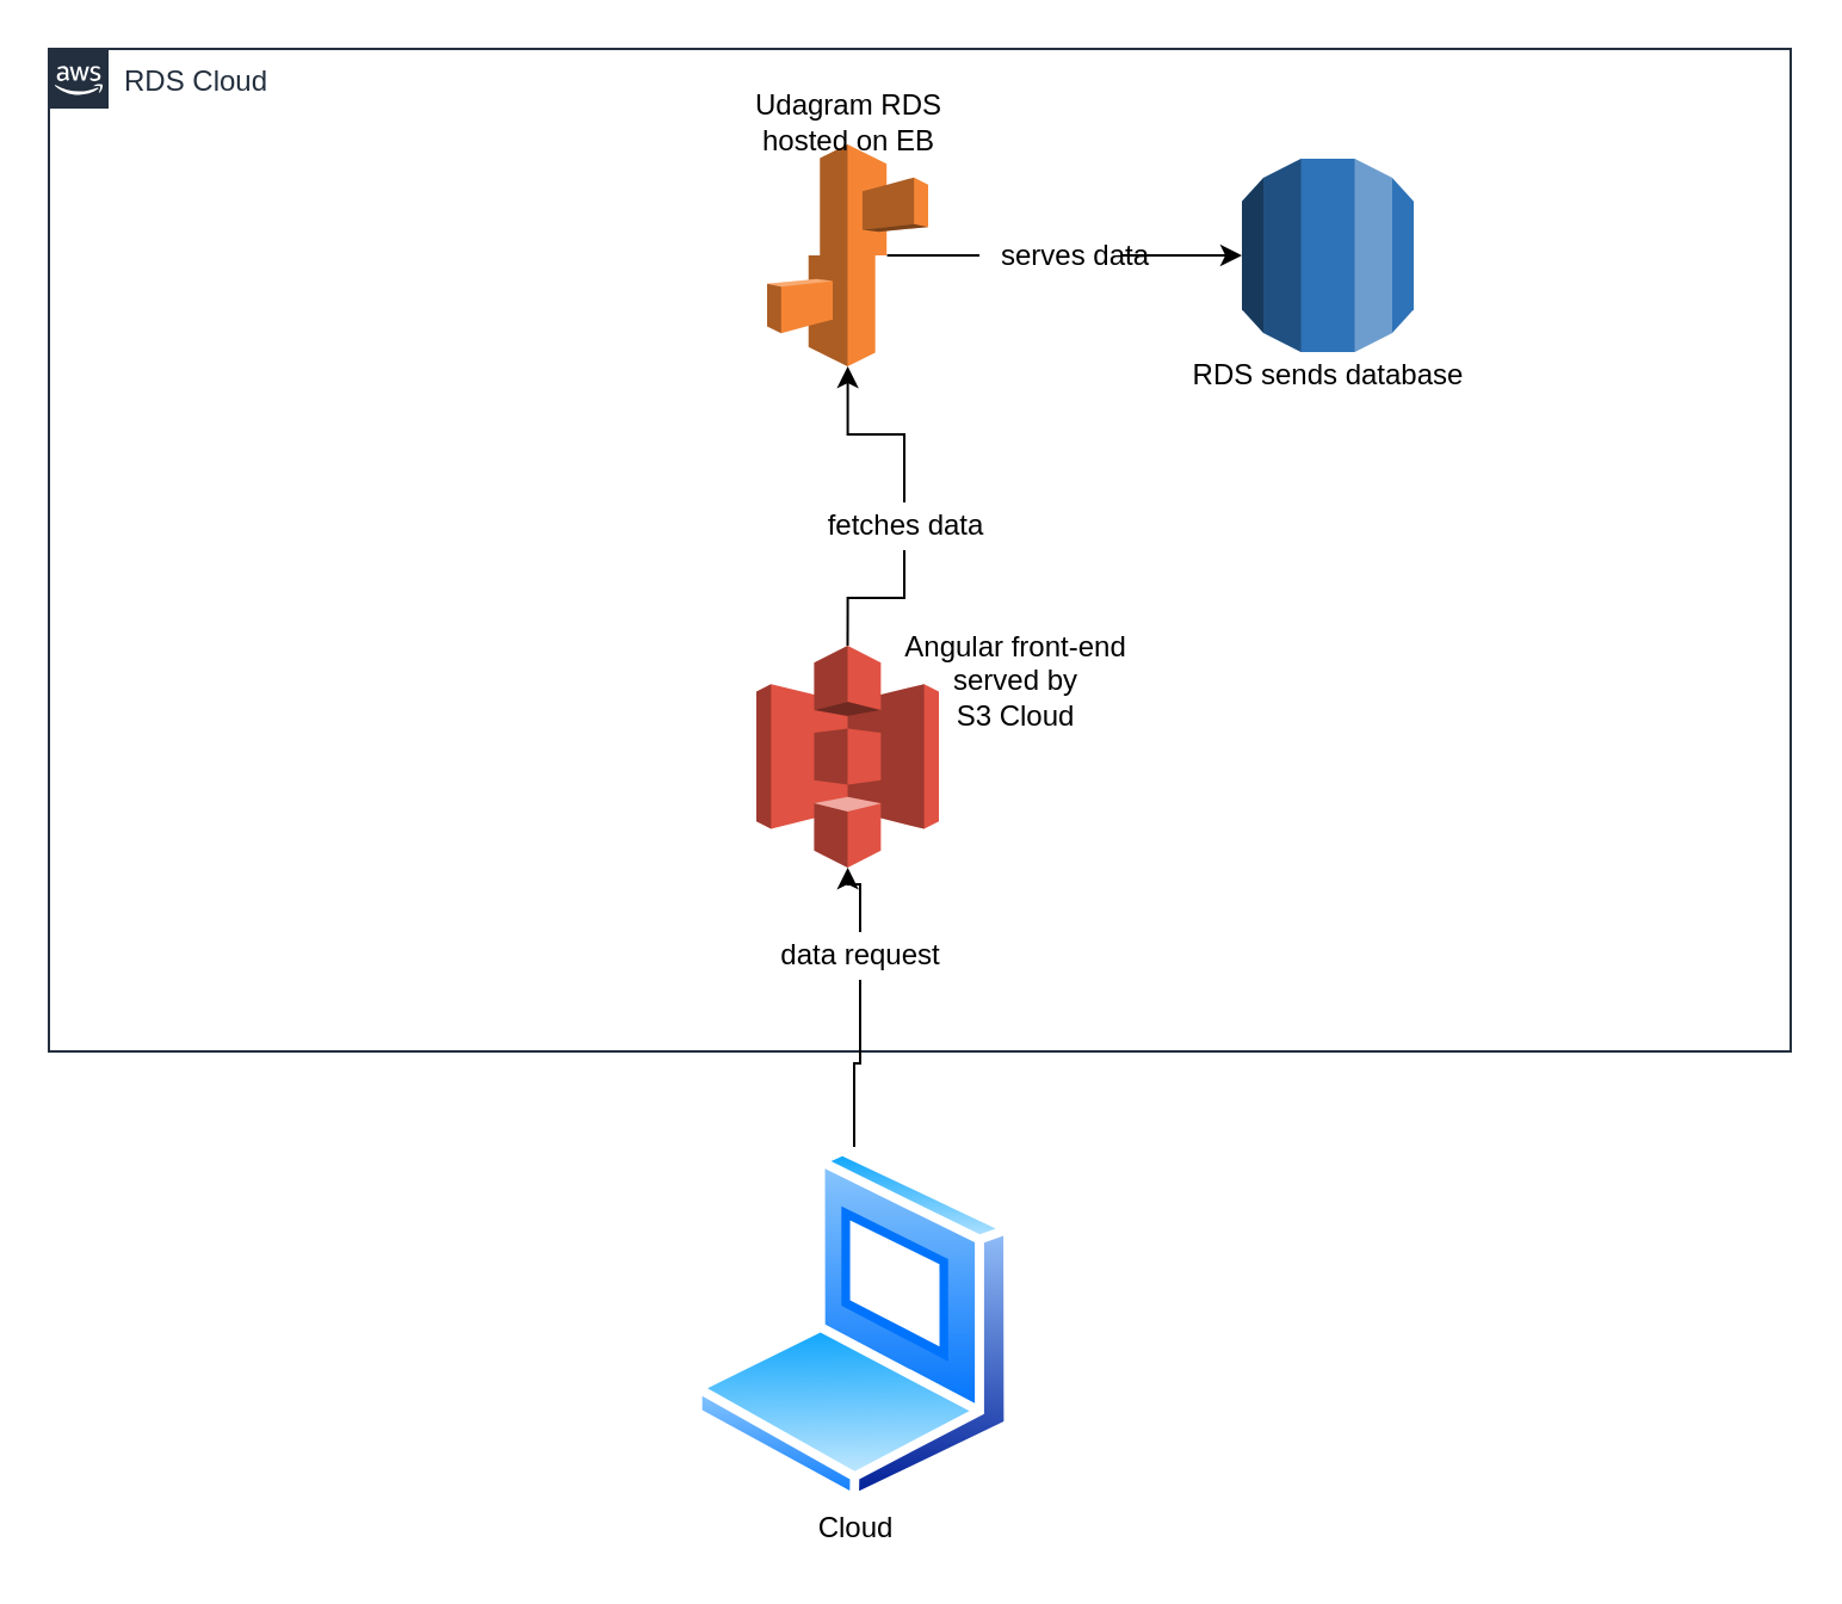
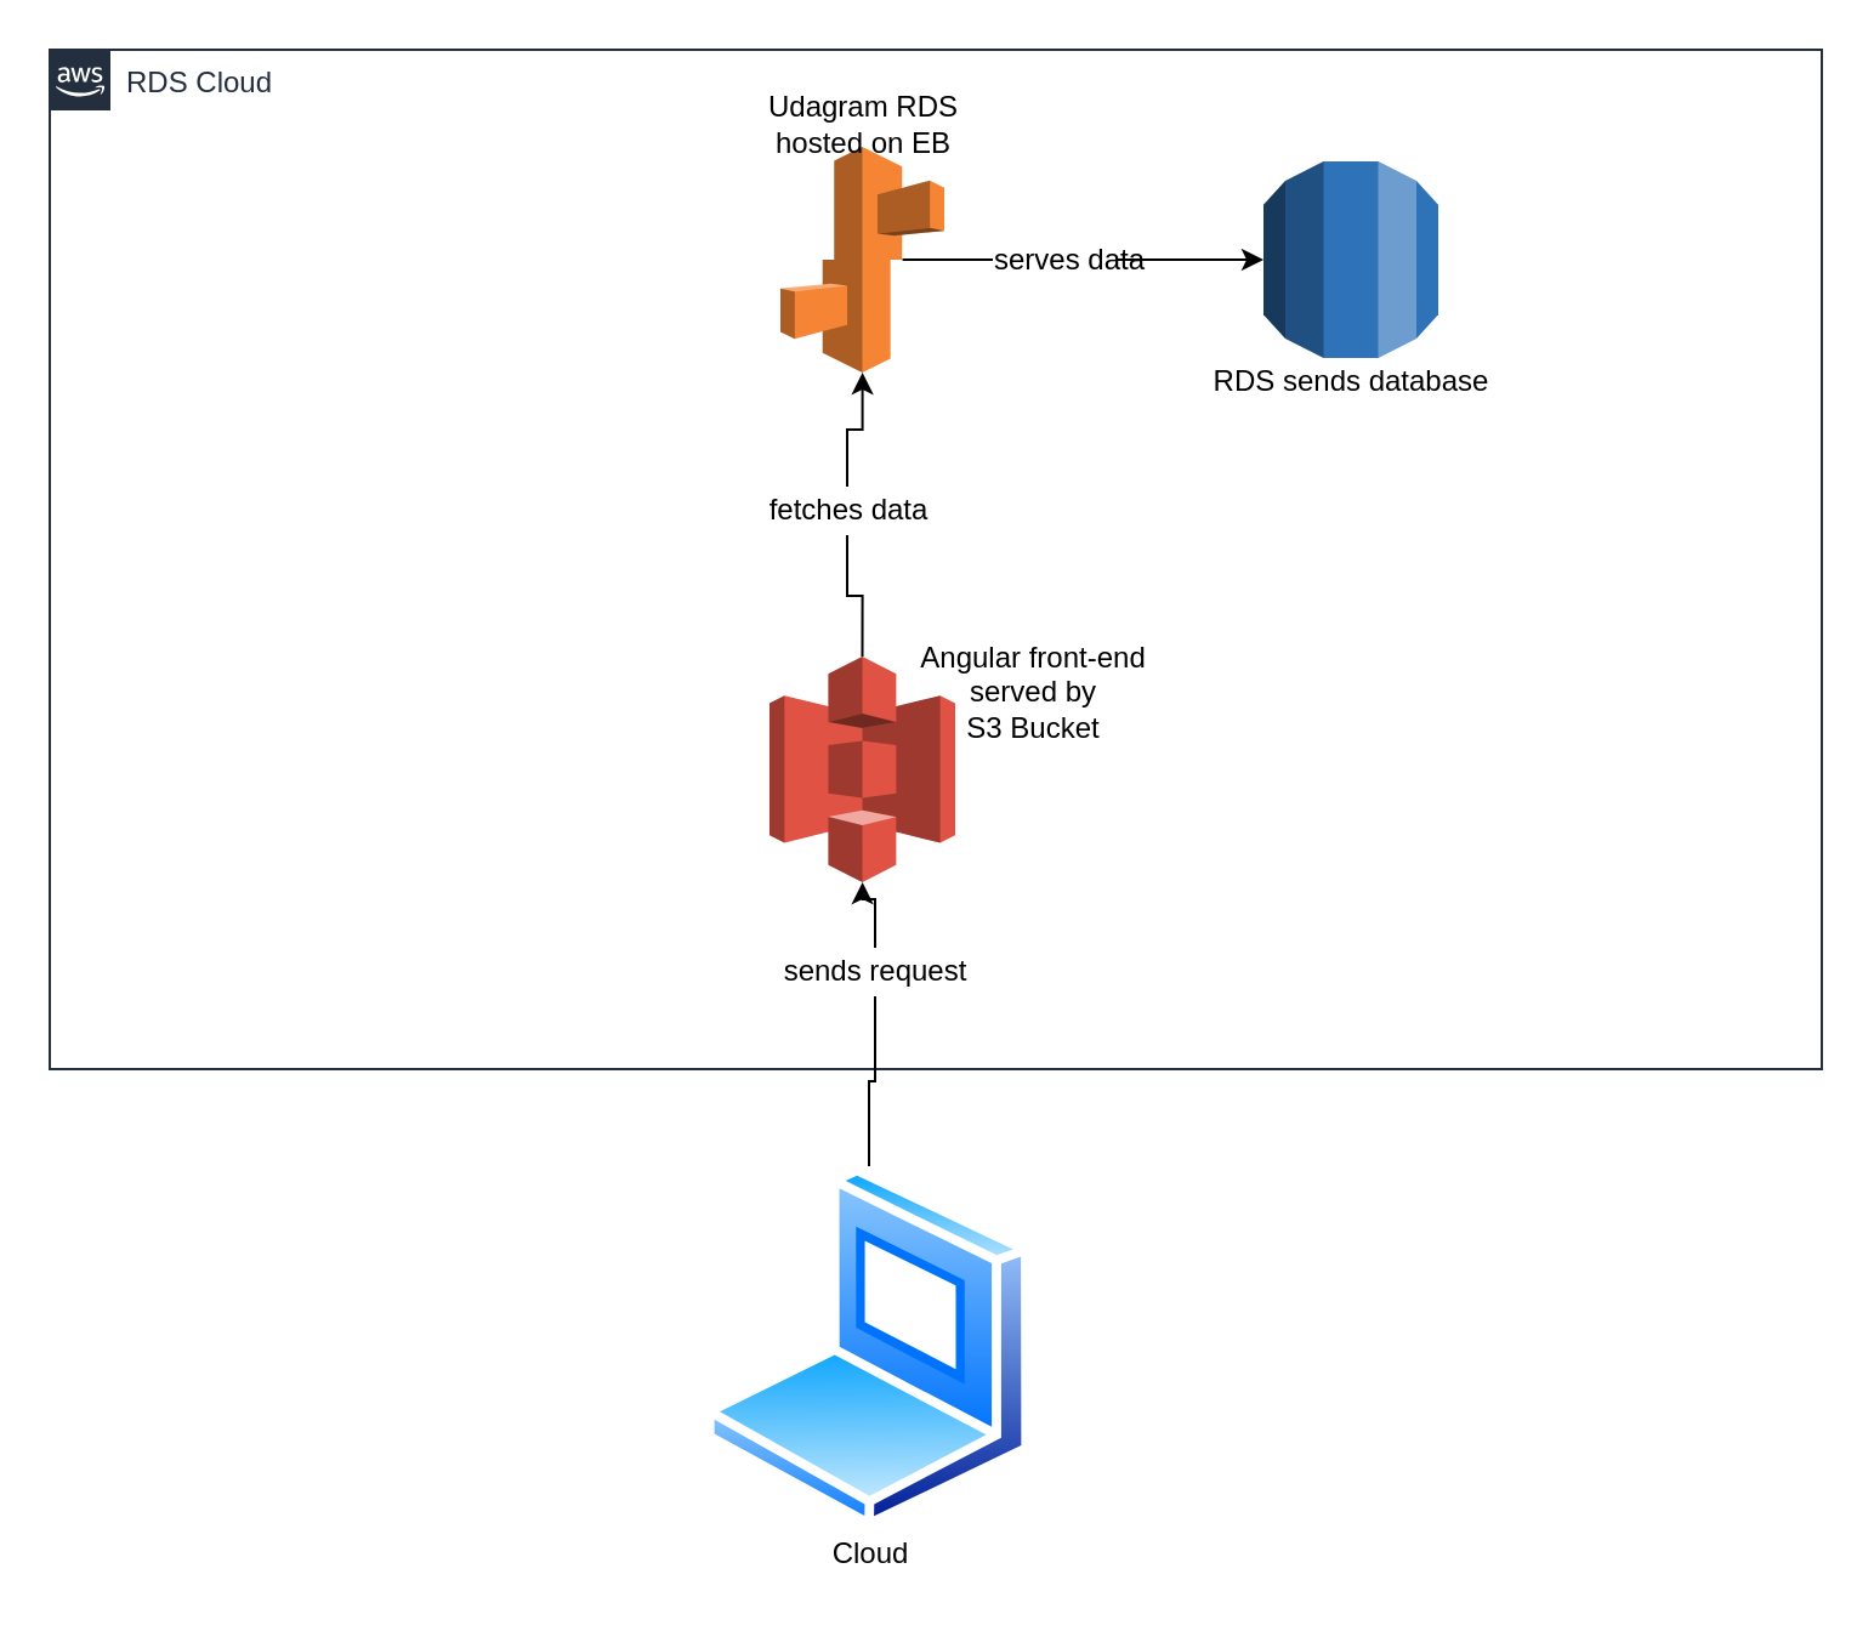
- <mxCell id="13" value="serves data" style="text;html=1;align=center;verticalAlign=middle;resizable=0;points=[];autosize=1;strokeColor=none;fillColor=none;" vertex="1" parent="2"><mxGeometry x="390" y="76.5" width="80" height="20" as="geometry" /></mxCell>
+ <mxCell id="13" value="serves data" style="text;html=1;align=center;verticalAlign=middle;resizable=0;points=[];autosize=1;strokeColor=none;fillColor=none;" vertex="1" parent="2"><mxGeometry x="380" y="76.5" width="80" height="20" as="geometry" /></mxCell>
- <mxCell id="11" value="fetches data" style="text;html=1;align=center;verticalAlign=middle;resizable=0;points=[];autosize=1;strokeColor=none;fillColor=none;" vertex="1" parent="2"><mxGeometry x="318.5" y="190" width="80" height="20" as="geometry" /></mxCell>
+ <mxCell id="11" value="fetches data" style="text;html=1;align=center;verticalAlign=middle;resizable=0;points=[];autosize=1;strokeColor=none;fillColor=none;" vertex="1" parent="2"><mxGeometry x="288.5" y="180" width="80" height="20" as="geometry" /></mxCell>
- <mxCell id="10" value="Angular front-end&lt;br&gt;served by &lt;br&gt;S3 Cloud" style="text;html=1;align=center;verticalAlign=middle;resizable=0;points=[];autosize=1;strokeColor=none;fillColor=none;" vertex="1" parent="2"><mxGeometry x="350" y="240" width="110" height="50" as="geometry" /></mxCell>
+ <mxCell id="10" value="Angular front-end&lt;br&gt;served by &lt;br&gt;S3 Bucket" style="text;html=1;align=center;verticalAlign=middle;resizable=0;points=[];autosize=1;strokeColor=none;fillColor=none;" vertex="1" parent="2"><mxGeometry x="350" y="240" width="110" height="50" as="geometry" /></mxCell>
- <mxCell id="18" value="data request" style="text;html=1;align=center;verticalAlign=middle;resizable=0;points=[];autosize=1;strokeColor=none;fillColor=none;" vertex="1" parent="1"><mxGeometry x="315" y="390" width="90" height="20" as="geometry" /></mxCell>
+ <mxCell id="18" value="sends request" style="text;html=1;align=center;verticalAlign=middle;resizable=0;points=[];autosize=1;strokeColor=none;fillColor=none;" vertex="1" parent="1"><mxGeometry x="315" y="390" width="90" height="20" as="geometry" /></mxCell>
